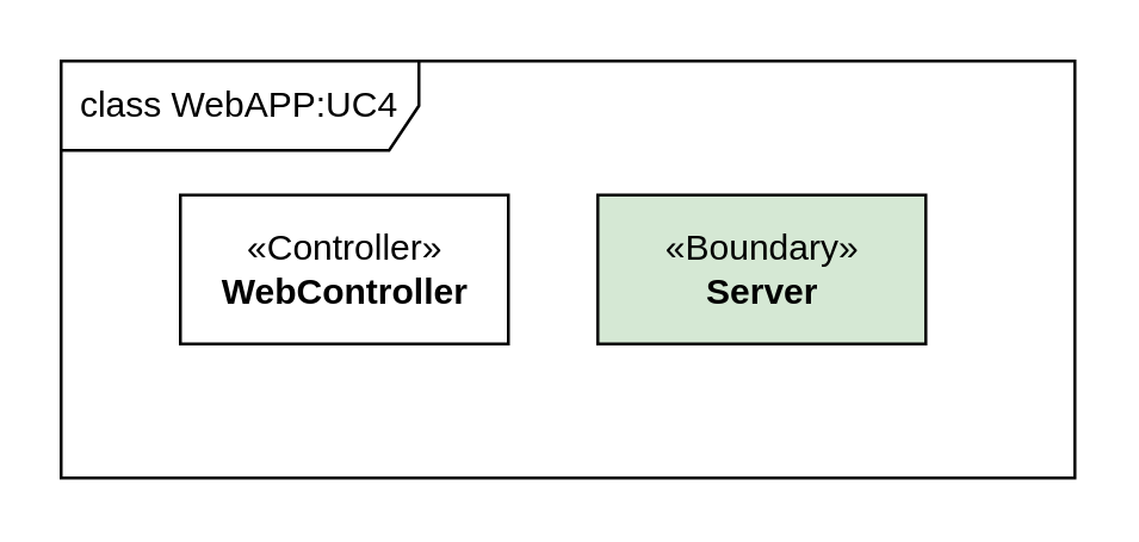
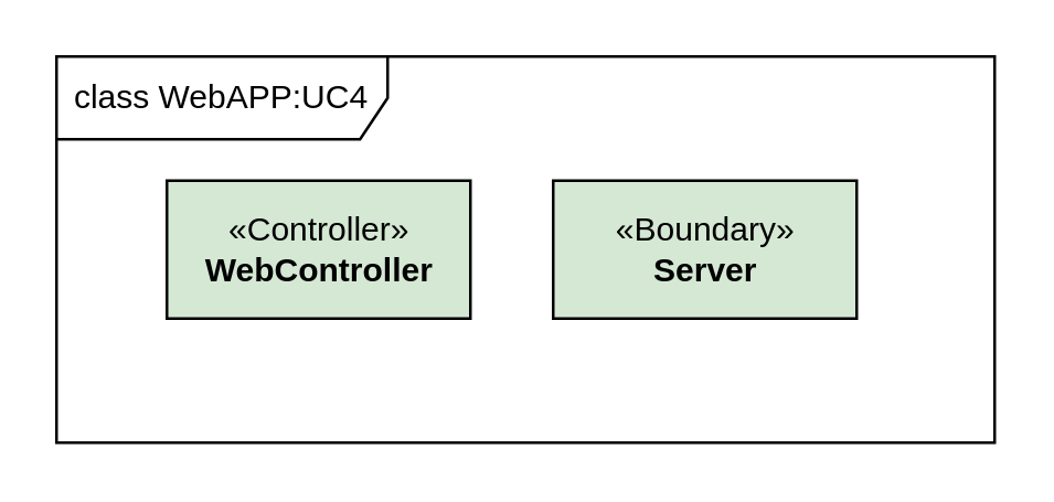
- <mxCell id="3" value="«Controller»&lt;br&gt;&lt;b&gt;WebController&lt;/b&gt;" style="html=1;" parent="1" vertex="1"><mxGeometry x="60" y="65" width="110" height="50" as="geometry" /></mxCell>
+ <mxCell id="3" value="«Controller»&lt;br&gt;&lt;b&gt;WebController&lt;/b&gt;" style="html=1;fillColor=#d5e8d4;" parent="1" vertex="1"><mxGeometry x="60" y="65" width="110" height="50" as="geometry" /></mxCell>
